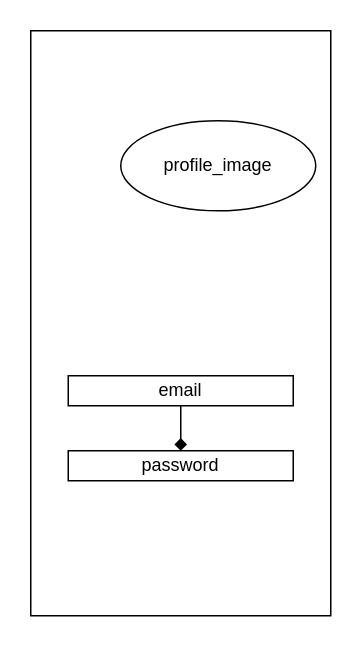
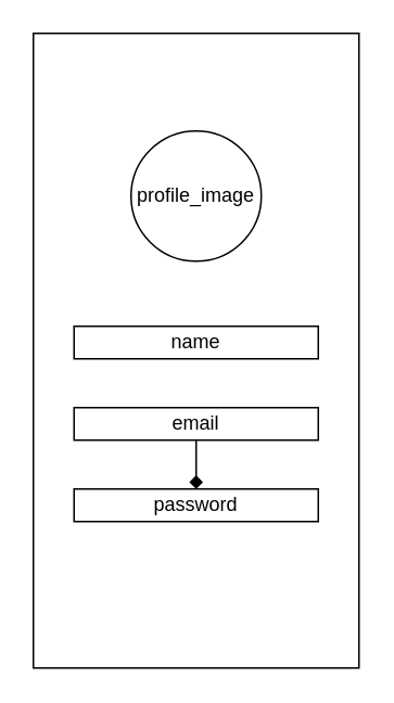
- <mxCell id="3" value="profile_image" style="ellipse;whiteSpace=wrap;html=1;aspect=fixed;" vertex="1" parent="1"><mxGeometry x="80" y="80" width="130" height="60" as="geometry" /></mxCell>
+ <mxCell id="3" value="profile_image" style="ellipse;whiteSpace=wrap;html=1;aspect=fixed;" vertex="1" parent="1"><mxGeometry x="80" y="80" width="80" height="80" as="geometry" /></mxCell>
+ <mxCell id="4" value="name" style="text;html=1;fillColor=none;align=center;verticalAlign=middle;whiteSpace=wrap;rounded=0;strokeColor=#000000;" vertex="1" parent="1"><mxGeometry x="45" y="200" width="150" height="20" as="geometry" /></mxCell>
